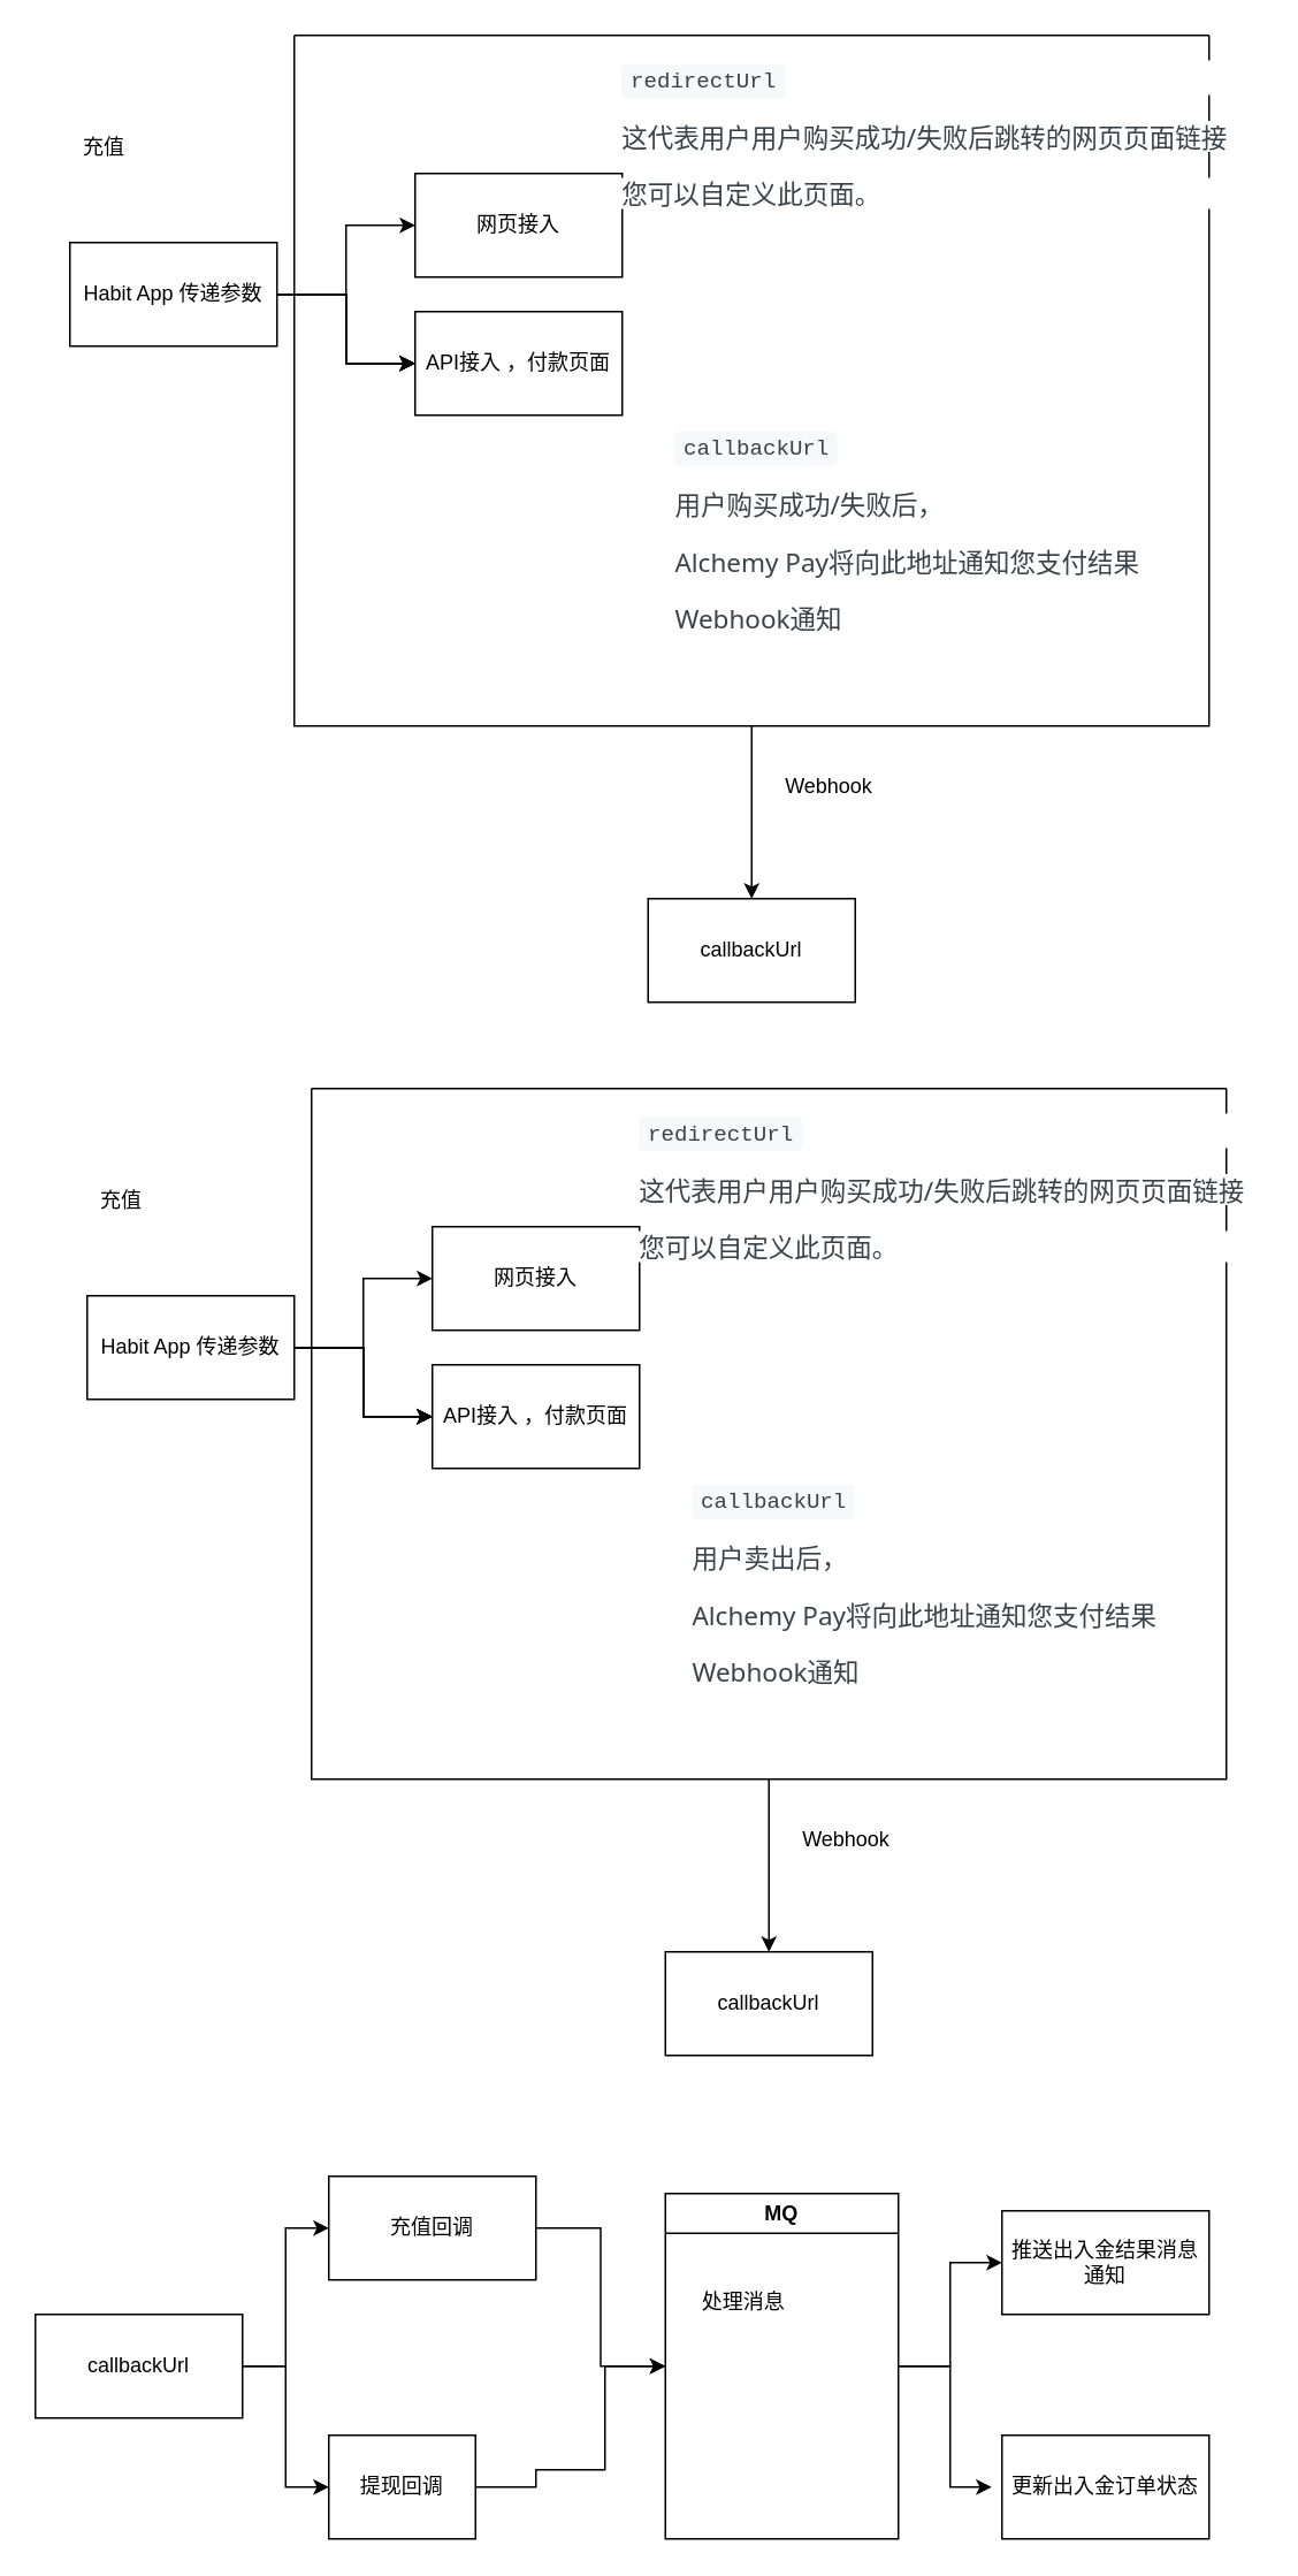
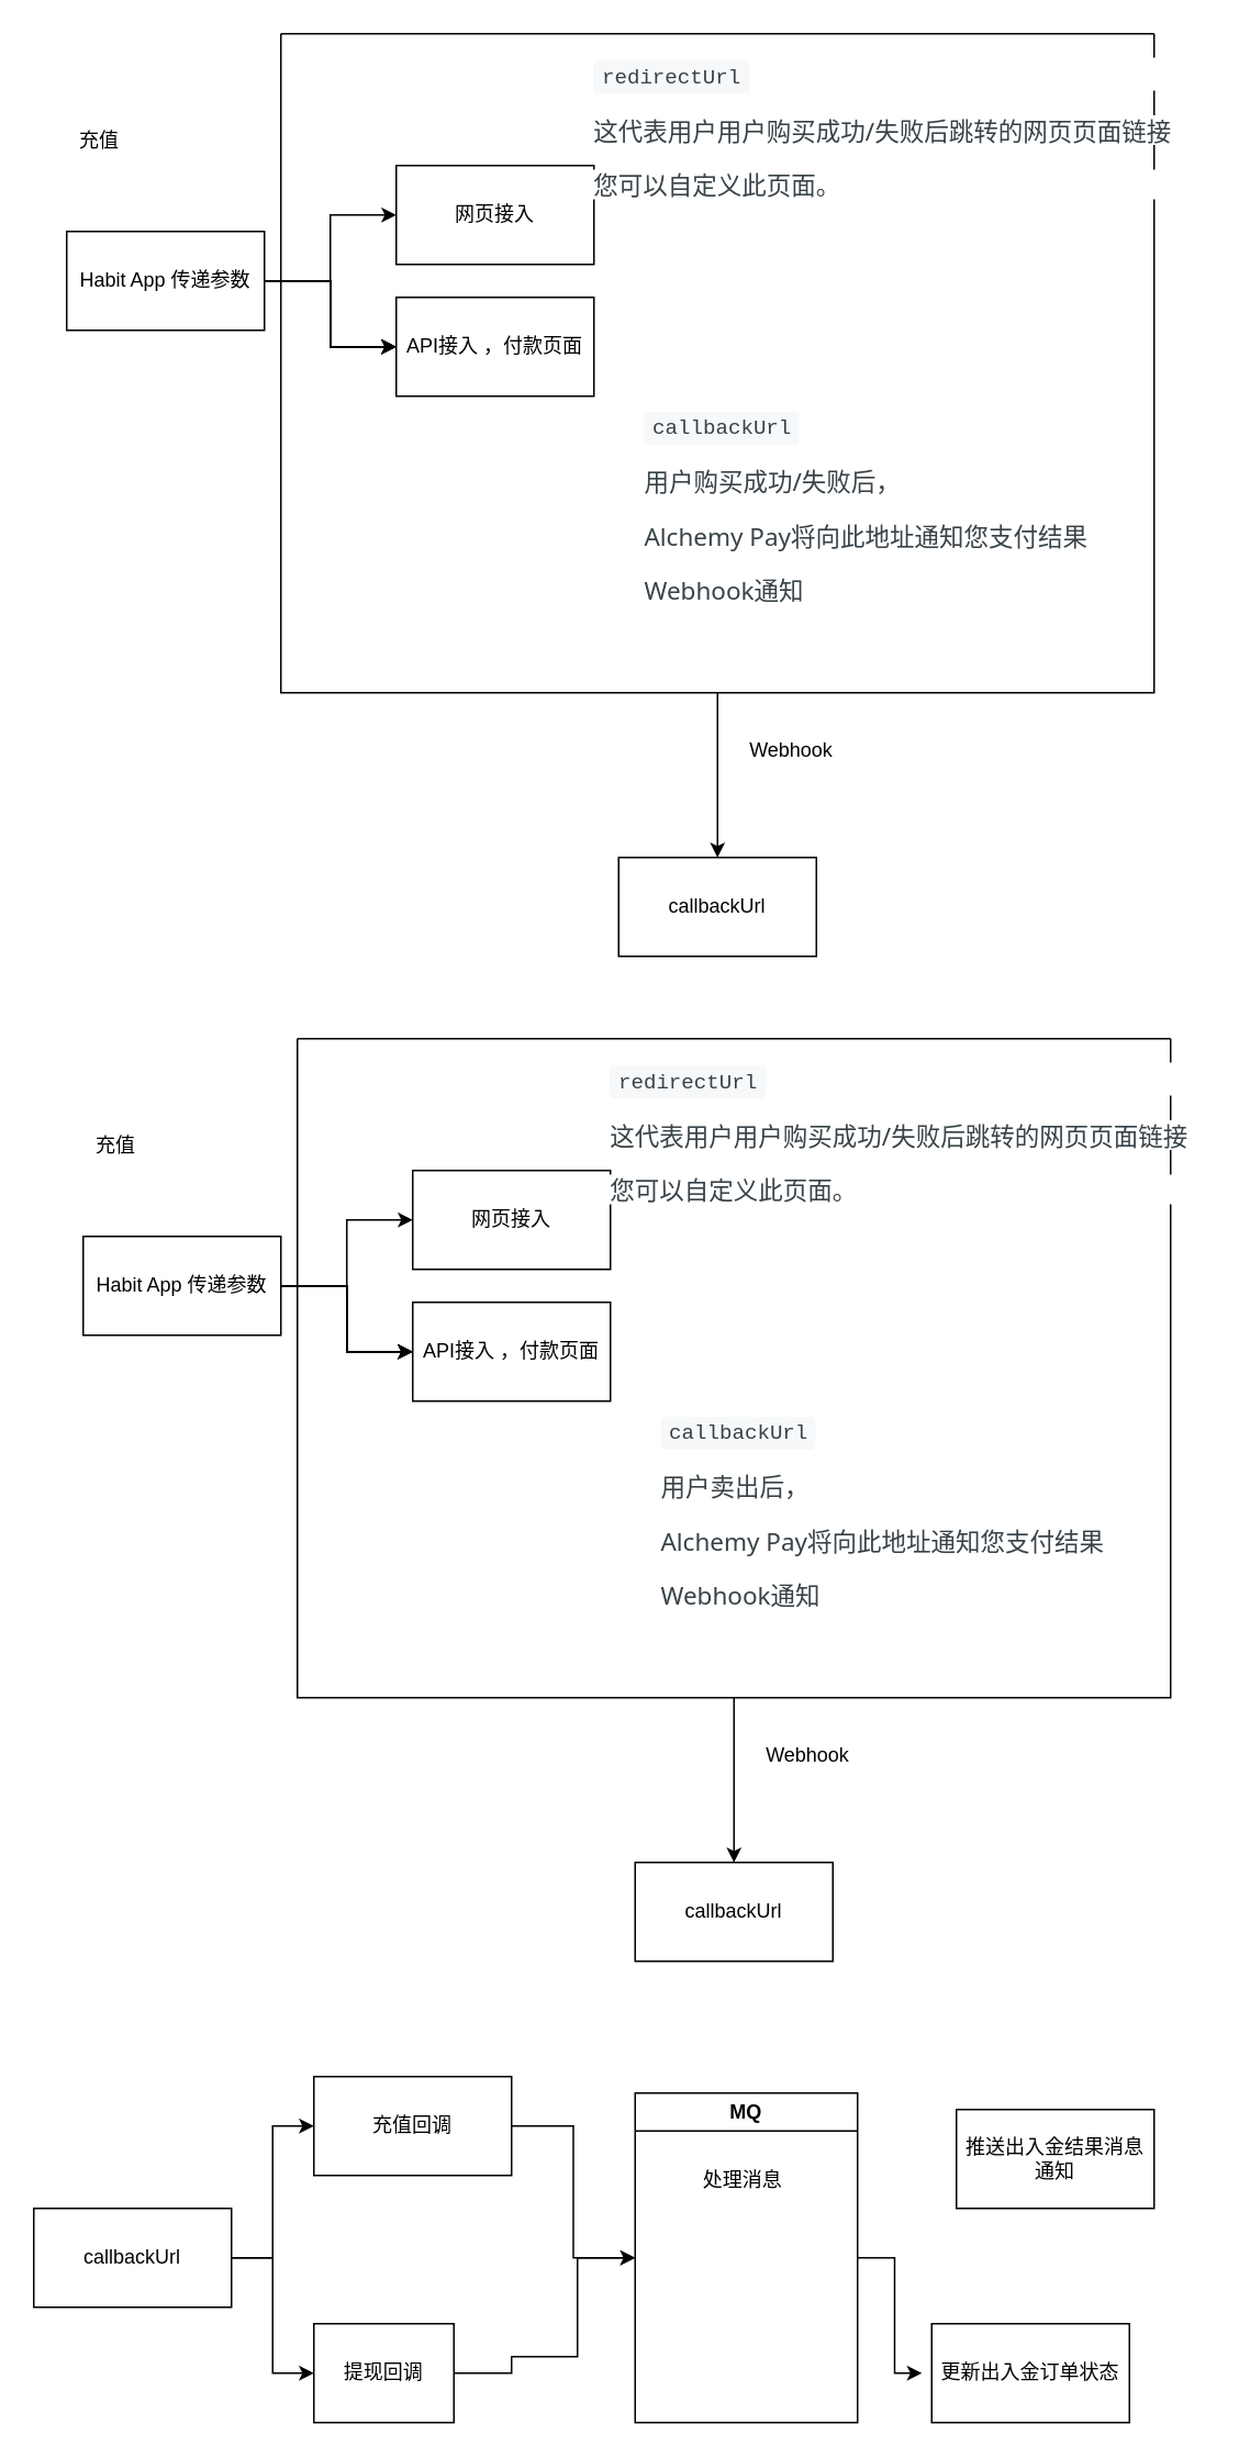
- <mxCell id="39" style="edgeStyle=orthogonalEdgeStyle;rounded=0;orthogonalLoop=1;jettySize=auto;html=1;exitX=1;exitY=0.5;exitDx=0;exitDy=0;entryX=0;entryY=0.5;entryDx=0;entryDy=0;" edge="1" parent="1" source="40" target="42"><mxGeometry relative="1" as="geometry" /></mxCell>
- <mxCell id="41" value="处理消息" style="text;html=1;align=center;verticalAlign=middle;resizable=0;points=[];autosize=1;strokeColor=none;fillColor=none;" vertex="1" parent="1"><mxGeometry x="395" y="1318" width="70" height="30" as="geometry" /></mxCell>
+ <mxCell id="41" value="处理消息" style="text;html=1;align=center;verticalAlign=middle;resizable=0;points=[];autosize=1;strokeColor=none;fillColor=none;" vertex="1" parent="1"><mxGeometry x="415" y="1308" width="70" height="30" as="geometry" /></mxCell>
- <mxCell id="43" value="更新出入金订单状态" style="rounded=0;whiteSpace=wrap;html=1;" vertex="1" parent="1"><mxGeometry x="580" y="1410" width="120" height="60" as="geometry" /></mxCell>
+ <mxCell id="43" value="更新出入金订单状态" style="rounded=0;whiteSpace=wrap;html=1;" vertex="1" parent="1"><mxGeometry x="565" y="1410" width="120" height="60" as="geometry" /></mxCell>
